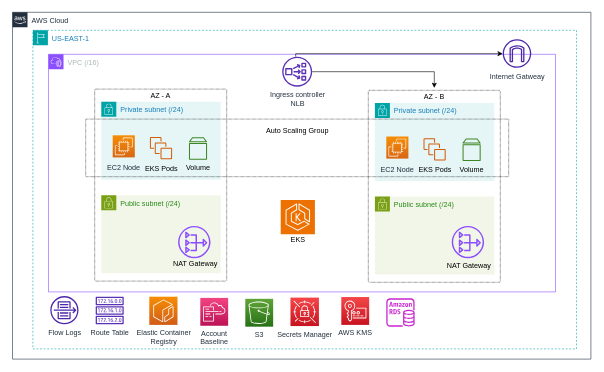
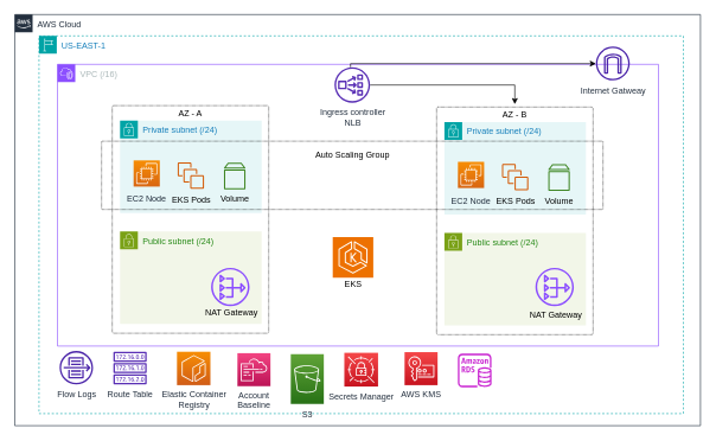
- <mxCell id="37" value="S3" style="sketch=0;points=[[0,0,0],[0.25,0,0],[0.5,0,0],[0.75,0,0],[1,0,0],[0,1,0],[0.25,1,0],[0.5,1,0],[0.75,1,0],[1,1,0],[0,0.25,0],[0,0.5,0],[0,0.75,0],[1,0.25,0],[1,0.5,0],[1,0.75,0]];outlineConnect=0;fontColor=#232F3E;gradientColor=#60A337;gradientDirection=north;fillColor=#277116;strokeColor=#ffffff;dashed=0;verticalLabelPosition=bottom;verticalAlign=top;align=center;html=1;fontSize=12;fontStyle=0;aspect=fixed;shape=mxgraph.aws4.resourceIcon;resIcon=mxgraph.aws4.s3;" vertex="1" parent="3"><mxGeometry x="354" y="447.51" width="46.44" height="46.44" as="geometry" /></mxCell>
+ <mxCell id="37" value="S3" style="sketch=0;points=[[0,0,0],[0.25,0,0],[0.5,0,0],[0.75,0,0],[1,0,0],[0,1,0],[0.25,1,0],[0.5,1,0],[0.75,1,0],[1,1,0],[0,0.25,0],[0,0.5,0],[0,0.75,0],[1,0.25,0],[1,0.5,0],[1,0.75,0]];outlineConnect=0;fontColor=#232F3E;gradientColor=#60A337;gradientDirection=north;fillColor=#277116;strokeColor=#ffffff;dashed=0;verticalLabelPosition=bottom;verticalAlign=top;align=center;html=1;fontSize=12;fontStyle=0;aspect=fixed;shape=mxgraph.aws4.resourceIcon;resIcon=mxgraph.aws4.s3;" vertex="1" parent="3"><mxGeometry x="354" y="447.51" width="46.44" height="70" as="geometry" /></mxCell>
